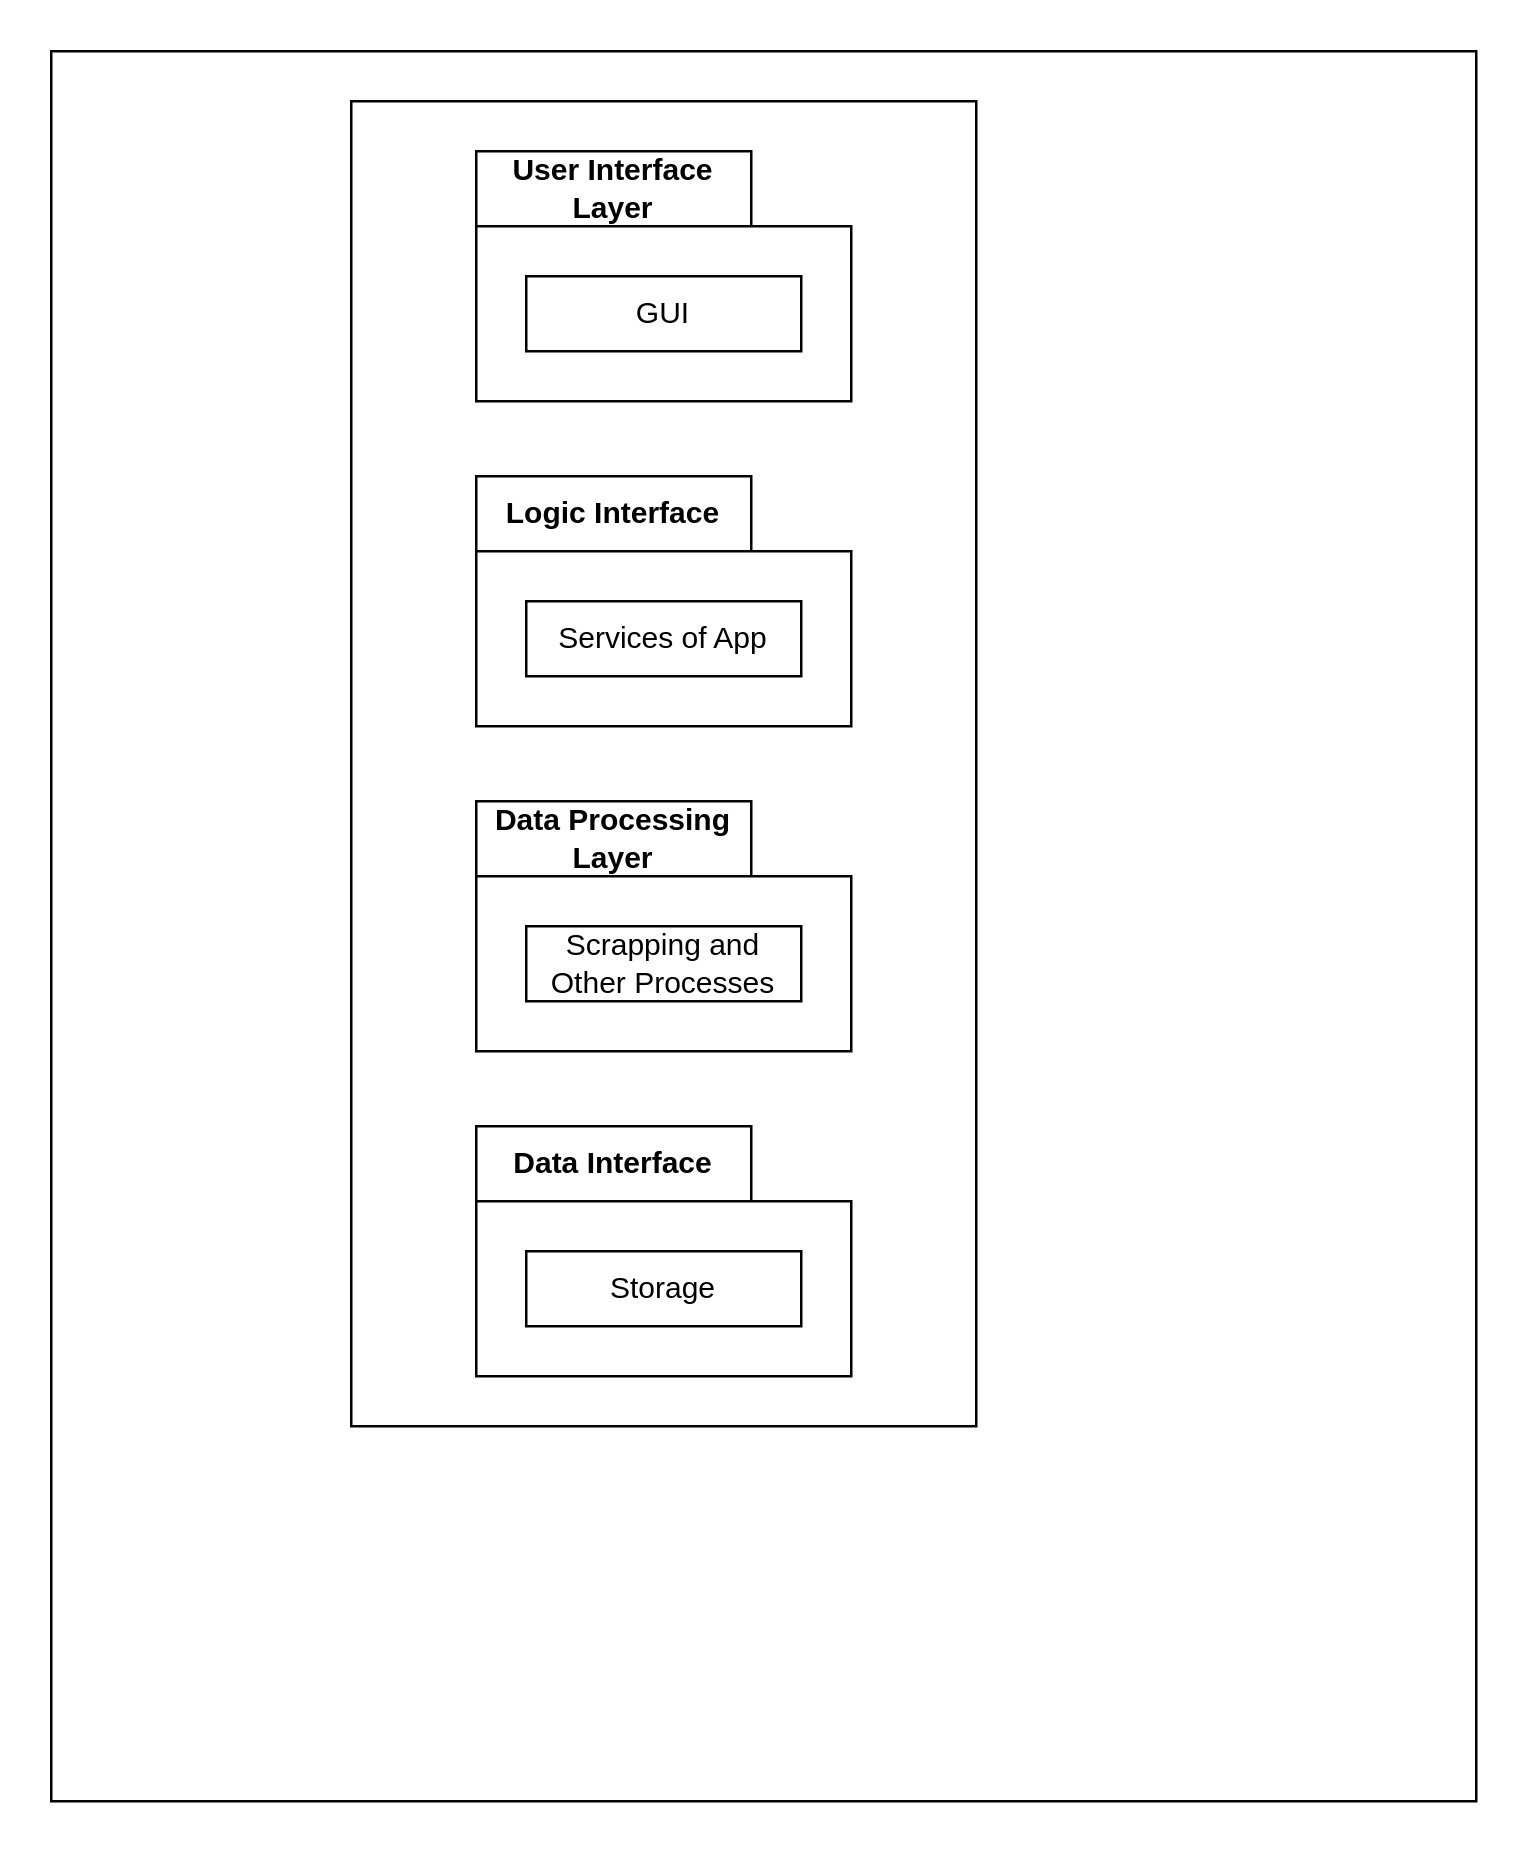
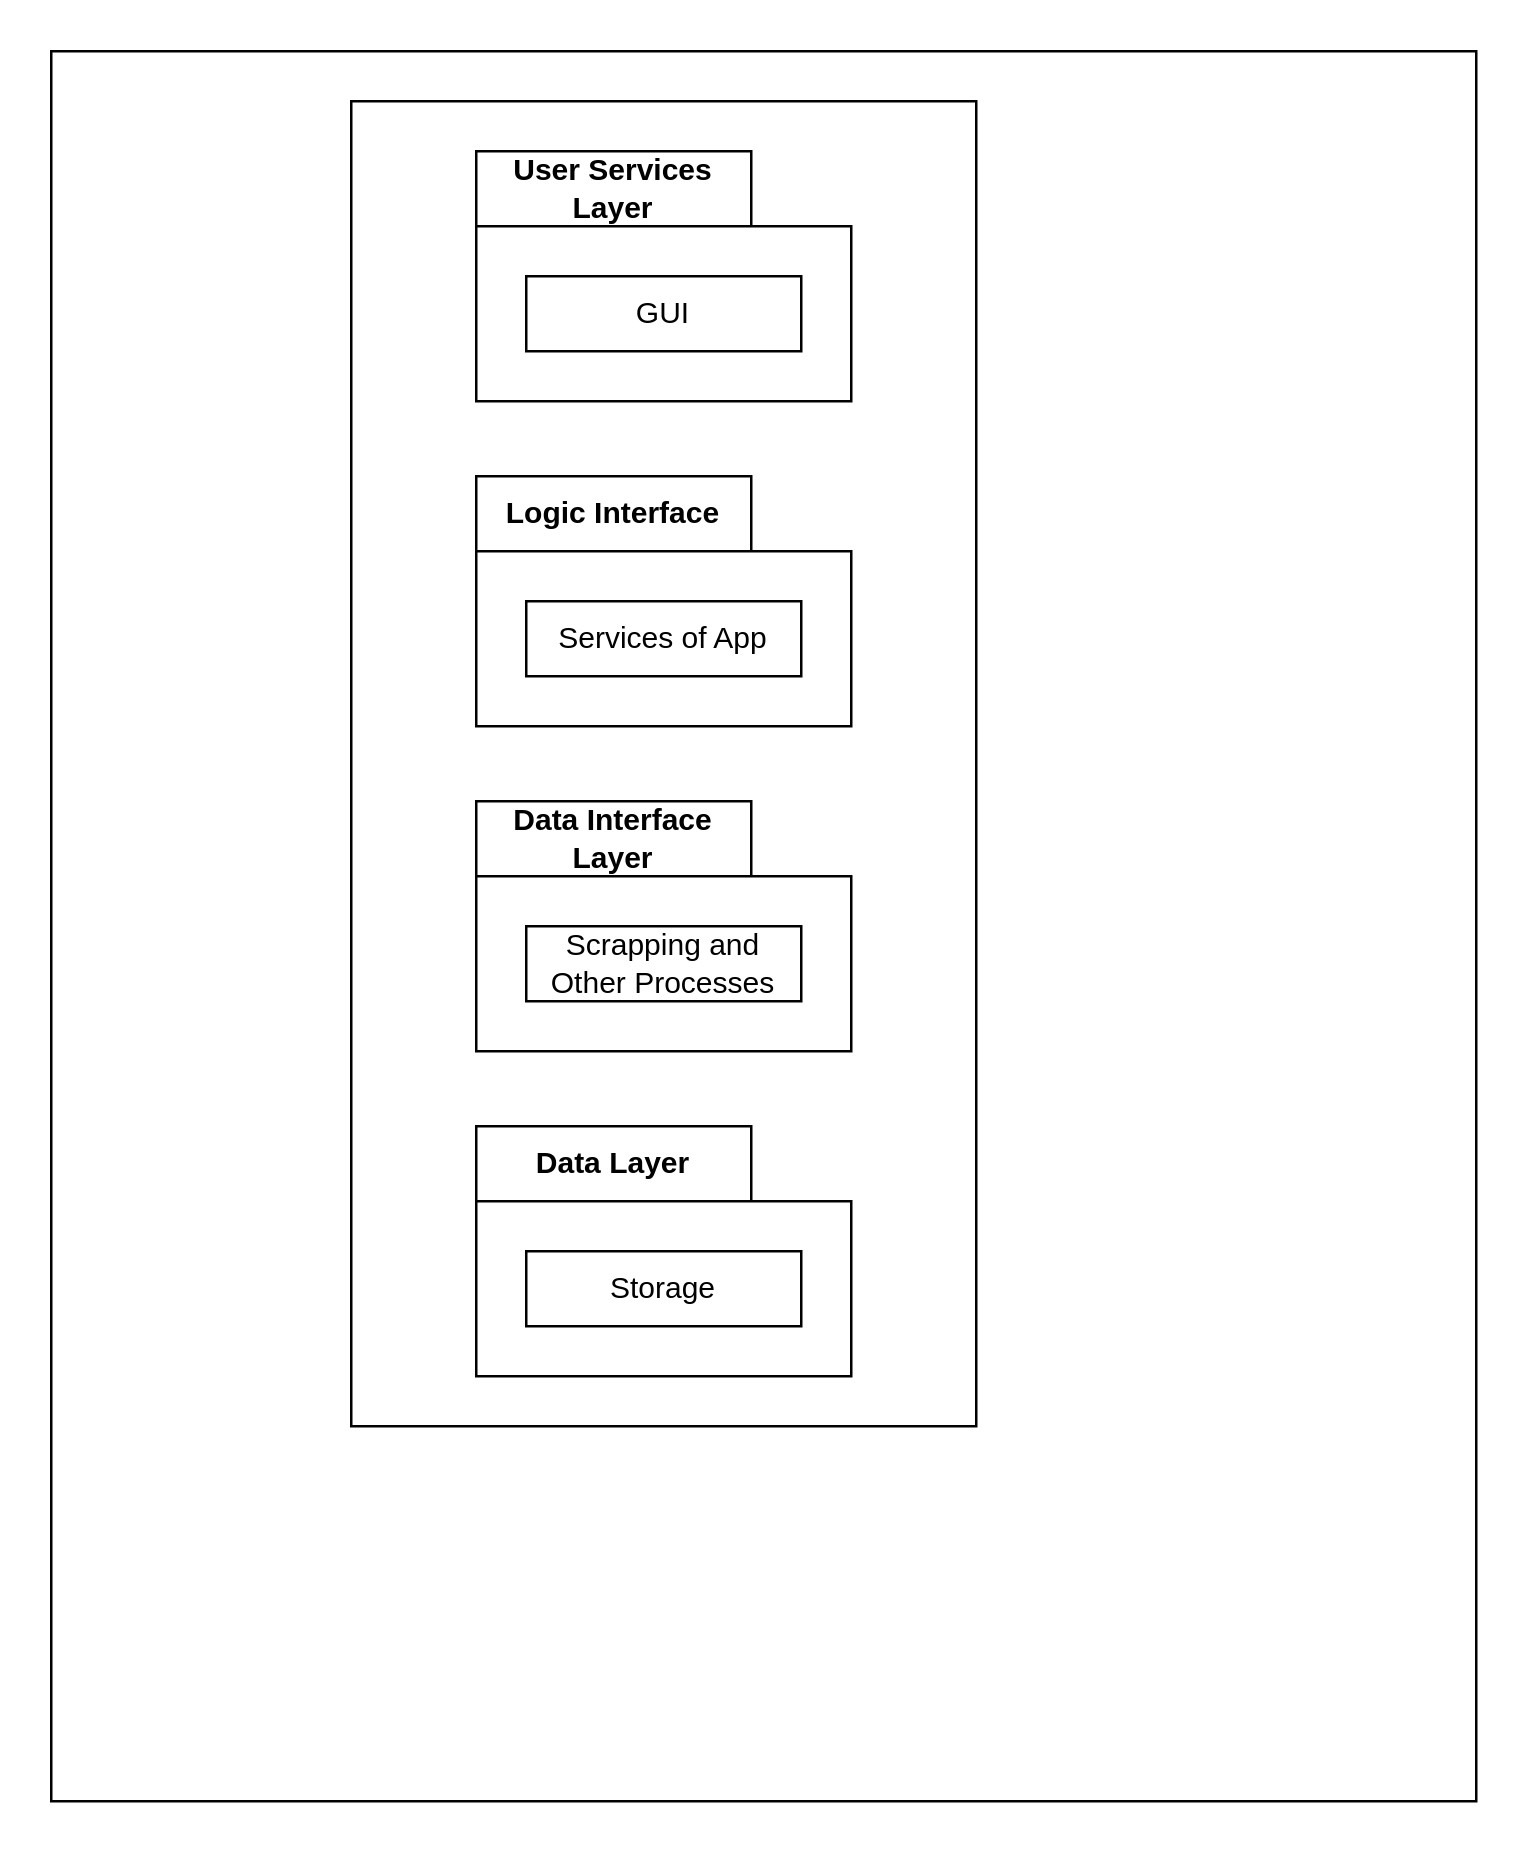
- <mxCell id="4" value="User Interface Layer" style="shape=folder;fontStyle=1;tabWidth=110;tabHeight=30;tabPosition=left;html=1;boundedLbl=1;labelInHeader=1;container=1;collapsible=0;recursiveResize=0;whiteSpace=wrap;" vertex="1" parent="1"><mxGeometry x="190" y="60" width="150" height="100" as="geometry" /></mxCell>
+ <mxCell id="4" value="User Services Layer" style="shape=folder;fontStyle=1;tabWidth=110;tabHeight=30;tabPosition=left;html=1;boundedLbl=1;labelInHeader=1;container=1;collapsible=0;recursiveResize=0;whiteSpace=wrap;" vertex="1" parent="1"><mxGeometry x="190" y="60" width="150" height="100" as="geometry" /></mxCell>
- <mxCell id="10" value="Data Processing Layer" style="shape=folder;fontStyle=1;tabWidth=110;tabHeight=30;tabPosition=left;html=1;boundedLbl=1;labelInHeader=1;container=1;collapsible=0;recursiveResize=0;whiteSpace=wrap;" vertex="1" parent="1"><mxGeometry x="190" y="320" width="150" height="100" as="geometry" /></mxCell>
+ <mxCell id="10" value="Data Interface Layer" style="shape=folder;fontStyle=1;tabWidth=110;tabHeight=30;tabPosition=left;html=1;boundedLbl=1;labelInHeader=1;container=1;collapsible=0;recursiveResize=0;whiteSpace=wrap;" vertex="1" parent="1"><mxGeometry x="190" y="320" width="150" height="100" as="geometry" /></mxCell>
- <mxCell id="8" value="Data Interface" style="shape=folder;fontStyle=1;tabWidth=110;tabHeight=30;tabPosition=left;html=1;boundedLbl=1;labelInHeader=1;container=1;collapsible=0;recursiveResize=0;whiteSpace=wrap;" vertex="1" parent="1"><mxGeometry x="190" y="450" width="150" height="100" as="geometry" /></mxCell>
+ <mxCell id="8" value="Data Layer" style="shape=folder;fontStyle=1;tabWidth=110;tabHeight=30;tabPosition=left;html=1;boundedLbl=1;labelInHeader=1;container=1;collapsible=0;recursiveResize=0;whiteSpace=wrap;" vertex="1" parent="1"><mxGeometry x="190" y="450" width="150" height="100" as="geometry" /></mxCell>
